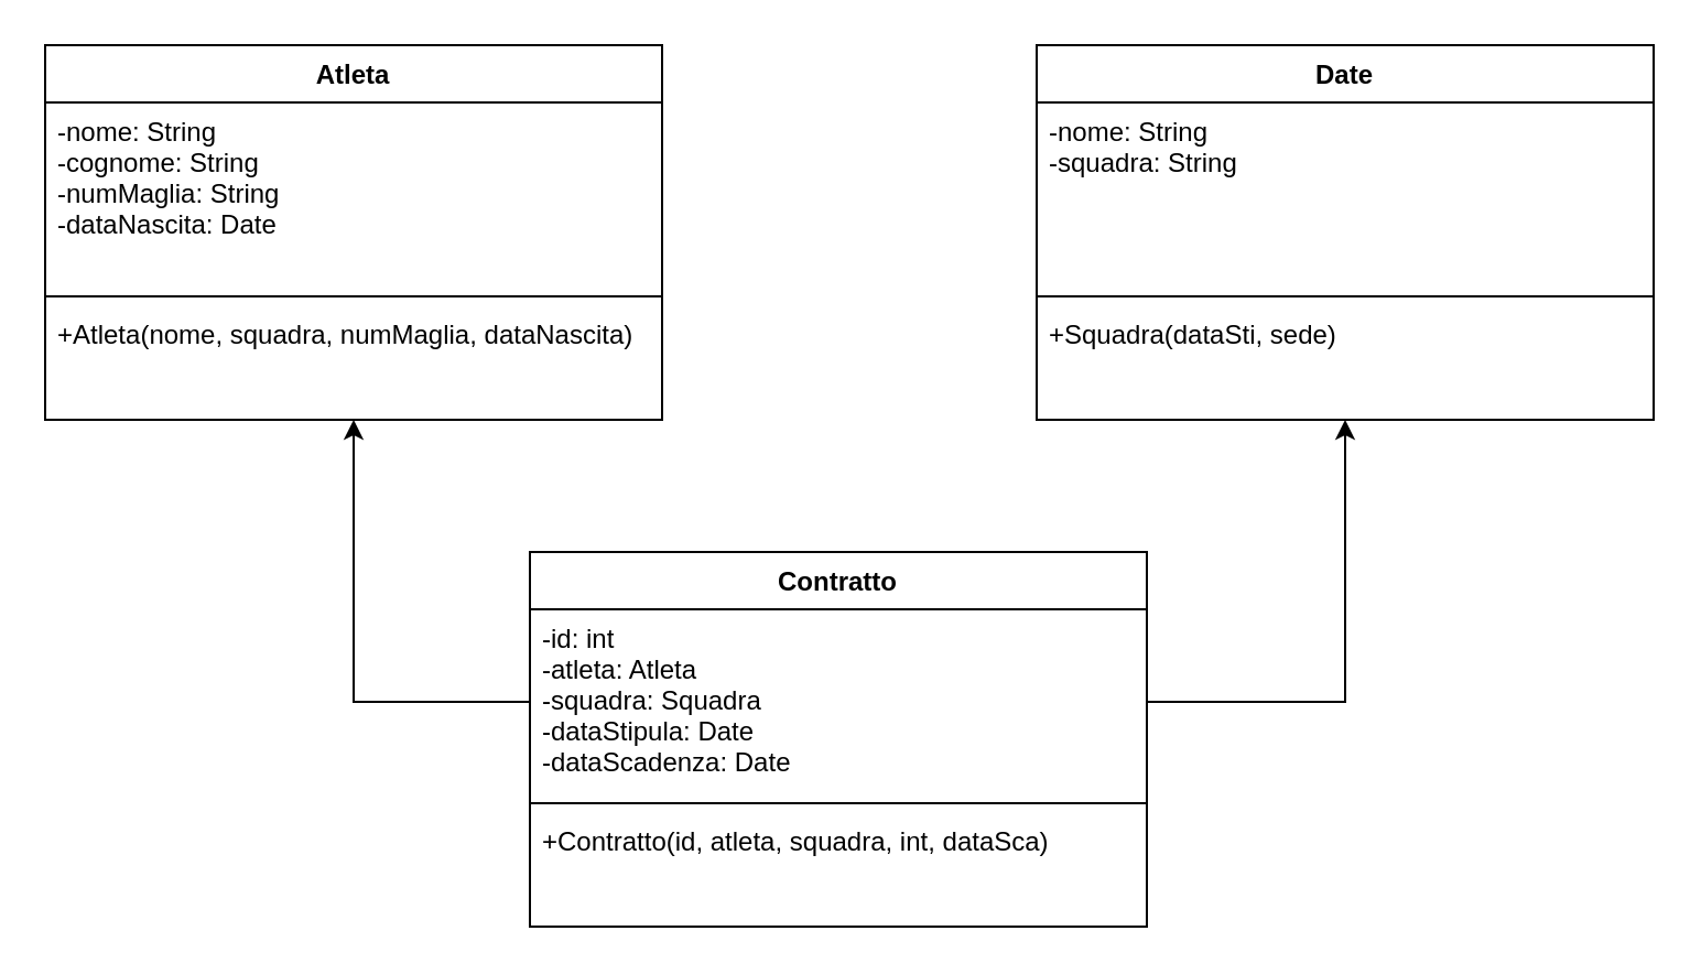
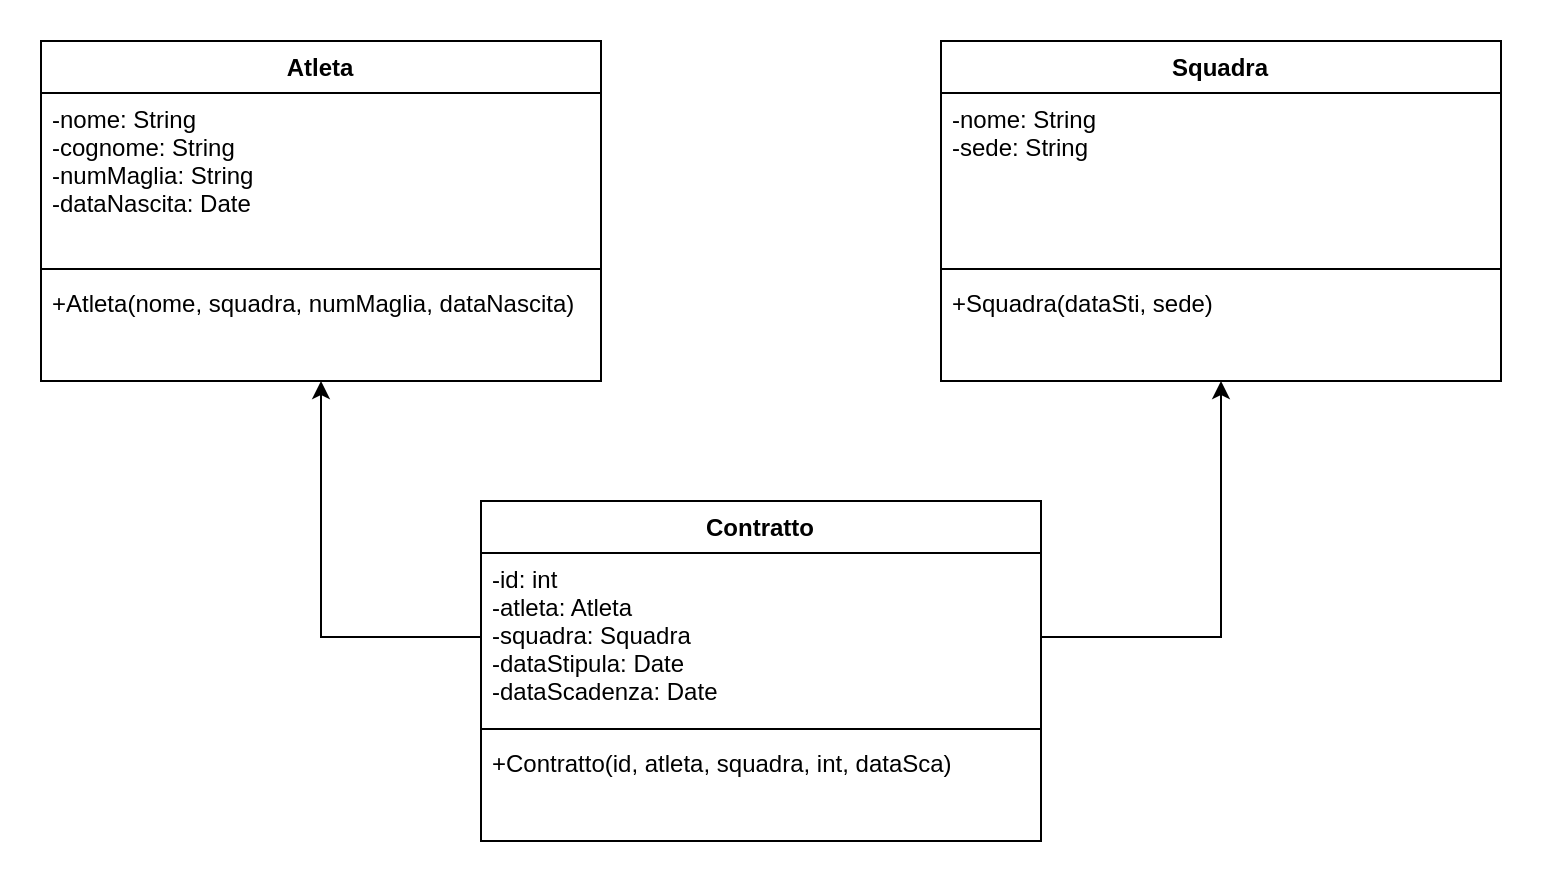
- <mxCell id="6" value="Date" style="swimlane;fontStyle=1;align=center;verticalAlign=top;childLayout=stackLayout;horizontal=1;startSize=26;horizontalStack=0;resizeParent=1;resizeParentMax=0;resizeLast=0;collapsible=1;marginBottom=0;" vertex="1" parent="1"><mxGeometry x="470" y="20" width="280" height="170" as="geometry" /></mxCell>
+ <mxCell id="6" value="Squadra" style="swimlane;fontStyle=1;align=center;verticalAlign=top;childLayout=stackLayout;horizontal=1;startSize=26;horizontalStack=0;resizeParent=1;resizeParentMax=0;resizeLast=0;collapsible=1;marginBottom=0;" vertex="1" parent="1"><mxGeometry x="470" y="20" width="280" height="170" as="geometry" /></mxCell>
- <mxCell id="7" value="-nome: String&#10;-squadra: String" style="text;strokeColor=none;fillColor=none;align=left;verticalAlign=top;spacingLeft=4;spacingRight=4;overflow=hidden;rotatable=0;points=[[0,0.5],[1,0.5]];portConstraint=eastwest;" vertex="1" parent="6"><mxGeometry y="26" width="280" height="84" as="geometry" /></mxCell>
+ <mxCell id="7" value="-nome: String&#10;-sede: String" style="text;strokeColor=none;fillColor=none;align=left;verticalAlign=top;spacingLeft=4;spacingRight=4;overflow=hidden;rotatable=0;points=[[0,0.5],[1,0.5]];portConstraint=eastwest;" vertex="1" parent="6"><mxGeometry y="26" width="280" height="84" as="geometry" /></mxCell>
